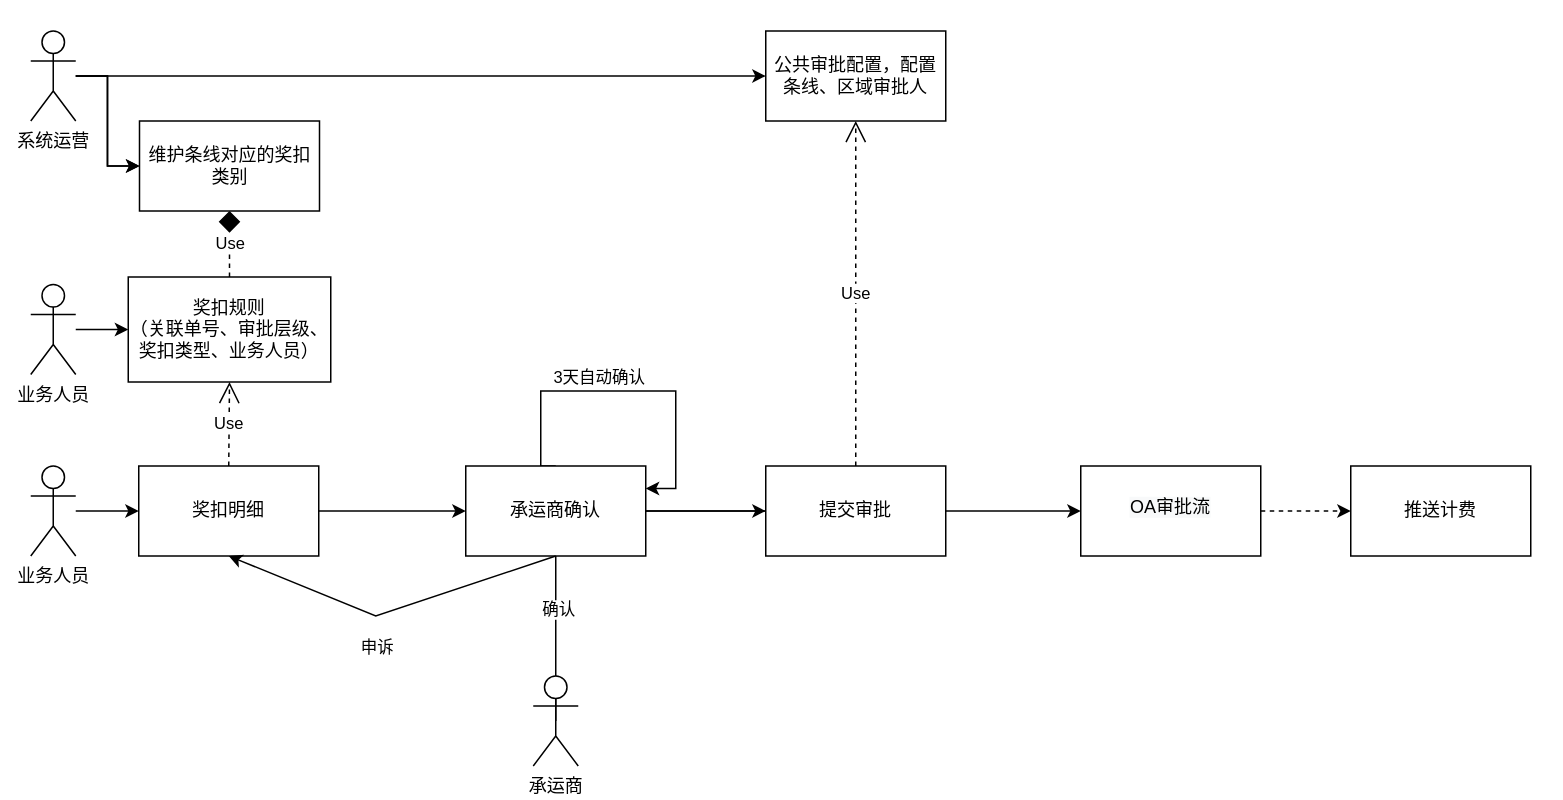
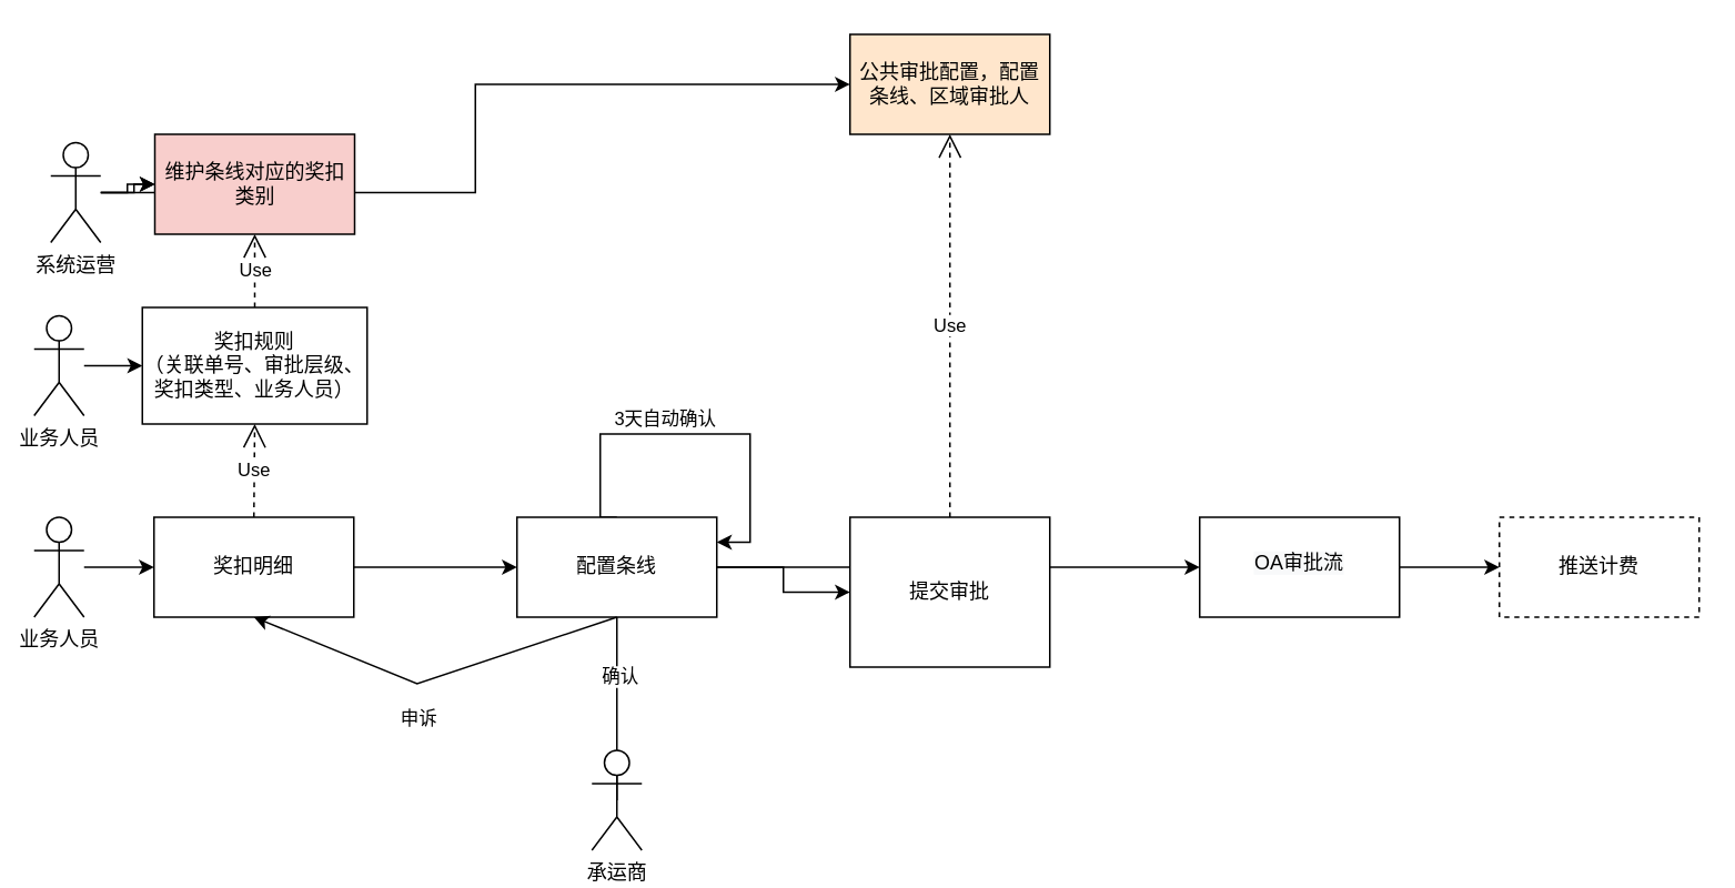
- <mxCell id="9" value="系统运营" style="shape=umlActor;verticalLabelPosition=bottom;verticalAlign=top;html=1;" parent="1" vertex="1"><mxGeometry x="20" y="20" width="30" height="60" as="geometry" /></mxCell>
+ <mxCell id="9" value="系统运营" style="shape=umlActor;verticalLabelPosition=bottom;verticalAlign=top;html=1;" parent="1" vertex="1"><mxGeometry x="30" y="85" width="30" height="60" as="geometry" /></mxCell>
- <mxCell id="25" value="公共审批配置，配置条线、区域审批人" style="whiteSpace=wrap;html=1;verticalAlign=middle;" parent="1" vertex="1"><mxGeometry x="510" y="20" width="120" height="60" as="geometry" /></mxCell>
+ <mxCell id="25" value="公共审批配置，配置条线、区域审批人" style="whiteSpace=wrap;html=1;verticalAlign=middle;fillColor=#ffe6cc;" parent="1" vertex="1"><mxGeometry x="510" y="20" width="120" height="60" as="geometry" /></mxCell>
- <mxCell id="10" value="维护条线对应的奖扣类别" style="whiteSpace=wrap;html=1;verticalAlign=middle;" parent="1" vertex="1"><mxGeometry x="92.5" y="80" width="120" height="60" as="geometry" /></mxCell>
+ <mxCell id="10" value="维护条线对应的奖扣类别" style="whiteSpace=wrap;html=1;verticalAlign=middle;fillColor=#f8cecc;" parent="1" vertex="1"><mxGeometry x="92.5" y="80" width="120" height="60" as="geometry" /></mxCell>
- <mxCell id="11" value="Use" style="endArrow=diamond;endSize=12;dashed=1;html=1;rounded=0;entryX=0.5;entryY=1;entryDx=0;entryDy=0;exitX=0.5;exitY=0;exitDx=0;exitDy=0;" parent="1" source="5" target="10" edge="1"><mxGeometry width="160" relative="1" as="geometry"><mxPoint x="150" y="170" as="sourcePoint" /><mxPoint x="310" y="170" as="targetPoint" /></mxGeometry></mxCell>
+ <mxCell id="11" value="Use" style="endArrow=open;endSize=12;dashed=1;html=1;rounded=0;entryX=0.5;entryY=1;entryDx=0;entryDy=0;exitX=0.5;exitY=0;exitDx=0;exitDy=0;" parent="1" source="5" target="10" edge="1"><mxGeometry width="160" relative="1" as="geometry"><mxPoint x="150" y="170" as="sourcePoint" /><mxPoint x="310" y="170" as="targetPoint" /></mxGeometry></mxCell>
- <mxCell id="20" value="承运商确认" style="whiteSpace=wrap;html=1;verticalAlign=middle;" parent="1" vertex="1"><mxGeometry x="310" y="310" width="120" height="60" as="geometry" /></mxCell>
+ <mxCell id="20" value="配置条线" style="whiteSpace=wrap;html=1;verticalAlign=middle;" parent="1" vertex="1"><mxGeometry x="310" y="310" width="120" height="60" as="geometry" /></mxCell>
- <mxCell id="24" value="提交审批" style="whiteSpace=wrap;html=1;verticalAlign=middle;" parent="1" vertex="1"><mxGeometry x="510" y="310" width="120" height="60" as="geometry" /></mxCell>
+ <mxCell id="24" value="提交审批" style="whiteSpace=wrap;html=1;verticalAlign=middle;" parent="1" vertex="1"><mxGeometry x="510" y="310" width="120" height="90" as="geometry" /></mxCell>
- <mxCell id="21" value="" style="edgeStyle=orthogonalEdgeStyle;rounded=0;orthogonalLoop=1;jettySize=auto;html=1;dashed=1;" parent="1" source="22" target="23" edge="1"><mxGeometry relative="1" as="geometry" /></mxCell>
+ <mxCell id="21" value="" style="edgeStyle=orthogonalEdgeStyle;rounded=0;orthogonalLoop=1;jettySize=auto;html=1;" parent="1" source="22" target="23" edge="1"><mxGeometry relative="1" as="geometry" /></mxCell>
- <mxCell id="23" value="推送计费" style="whiteSpace=wrap;html=1;verticalAlign=middle;" parent="1" vertex="1"><mxGeometry x="900" y="310" width="120" height="60" as="geometry" /></mxCell>
+ <mxCell id="23" value="推送计费" style="whiteSpace=wrap;html=1;verticalAlign=middle;dashed=1;" parent="1" vertex="1"><mxGeometry x="900" y="310" width="120" height="60" as="geometry" /></mxCell>
